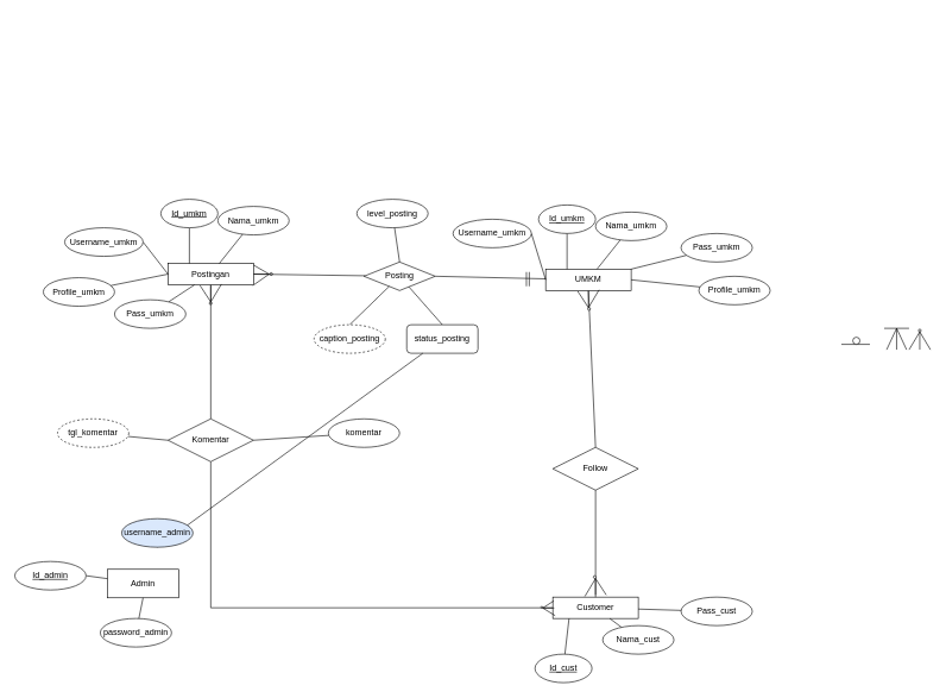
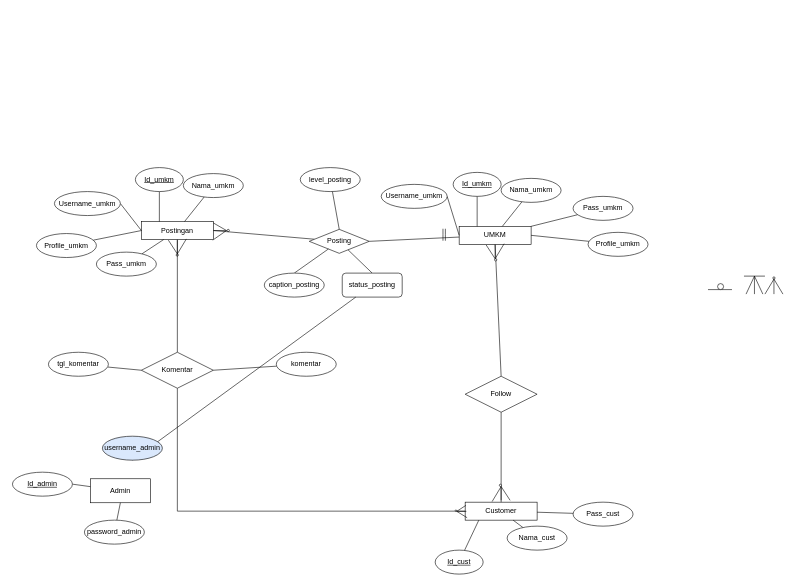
- <mxCell id="71" value="Posting" style="shape=rhombus;perimeter=rhombusPerimeter;whiteSpace=wrap;html=1;align=center;" vertex="1" parent="1"><mxGeometry x="510" y="367" width="100" height="40" as="geometry" /></mxCell>
+ <mxCell id="71" value="Posting" style="shape=rhombus;perimeter=rhombusPerimeter;whiteSpace=wrap;html=1;align=center;" vertex="1" parent="1"><mxGeometry x="515" y="382" width="100" height="40" as="geometry" /></mxCell>
- <mxCell id="96" value="caption_posting" style="ellipse;whiteSpace=wrap;html=1;align=center;dashed=1;" vertex="1" parent="1"><mxGeometry x="440" y="455" width="100" height="40" as="geometry" /></mxCell>
+ <mxCell id="96" value="caption_posting" style="ellipse;whiteSpace=wrap;html=1;align=center;" vertex="1" parent="1"><mxGeometry x="440" y="455" width="100" height="40" as="geometry" /></mxCell>
- <mxCell id="86" value="tgl_komentar" style="ellipse;whiteSpace=wrap;html=1;align=center;dashed=1;" vertex="1" parent="1"><mxGeometry x="80" y="587" width="100" height="40" as="geometry" /></mxCell>
+ <mxCell id="86" value="tgl_komentar" style="ellipse;whiteSpace=wrap;html=1;align=center;" vertex="1" parent="1"><mxGeometry x="80" y="587" width="100" height="40" as="geometry" /></mxCell>
- <mxCell id="4" value="Id_cust" style="ellipse;whiteSpace=wrap;html=1;align=center;fontStyle=4;" vertex="1" parent="1"><mxGeometry x="750" y="917" width="80" height="40" as="geometry" /></mxCell>
+ <mxCell id="4" value="Id_cust" style="ellipse;whiteSpace=wrap;html=1;align=center;fontStyle=4;" vertex="1" parent="1"><mxGeometry x="725" y="917" width="80" height="40" as="geometry" /></mxCell>
